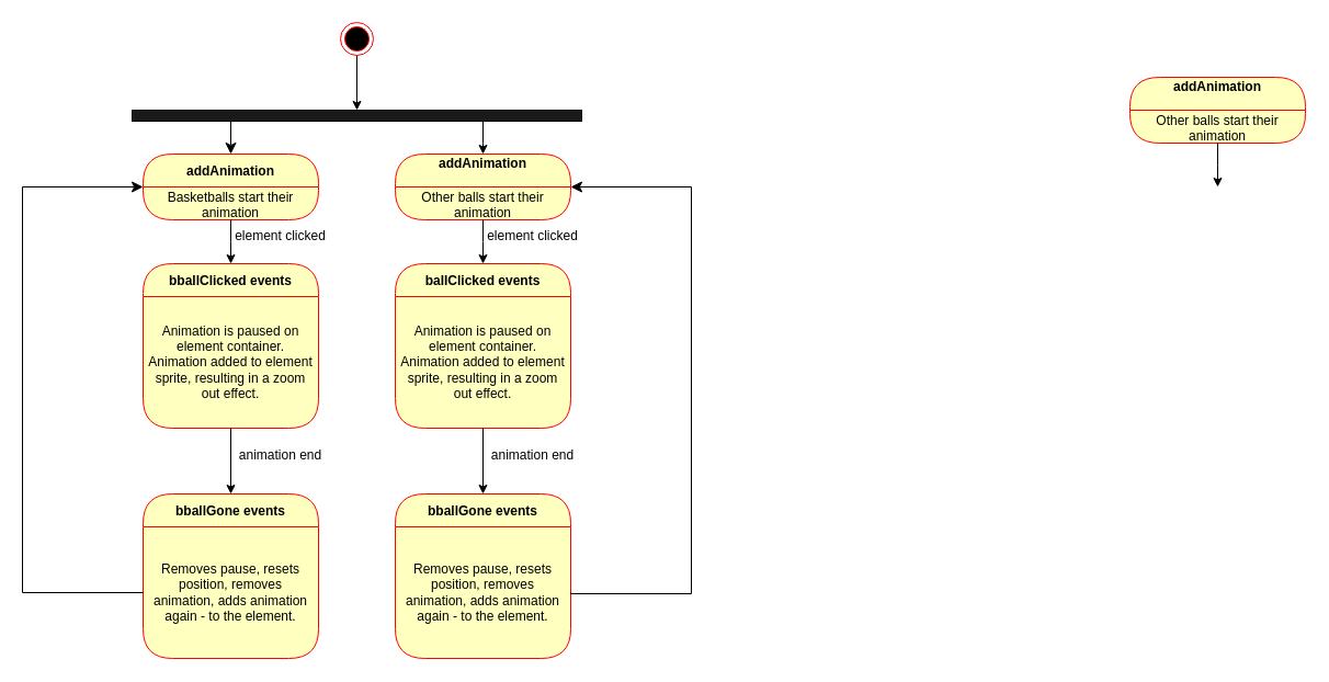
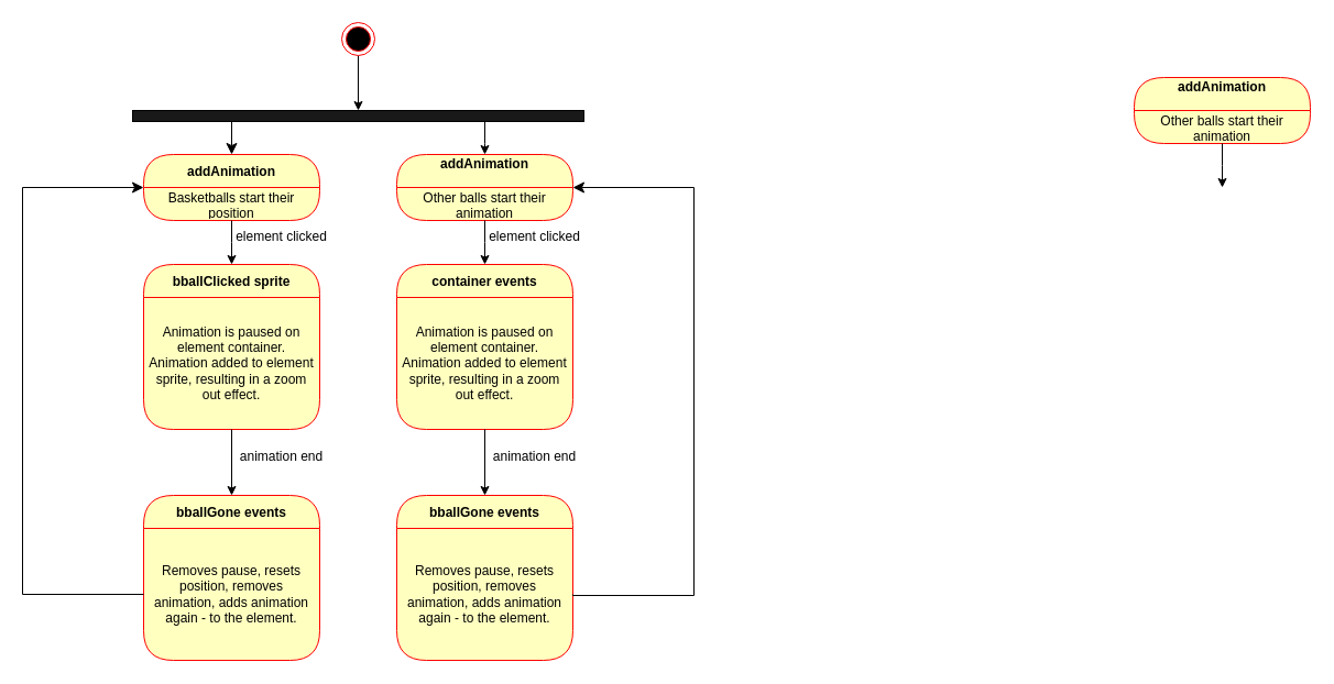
- <mxCell id="6" value="Basketballs start their animation&lt;br&gt;" style="text;html=1;strokeColor=none;fillColor=none;align=center;verticalAlign=middle;spacingLeft=4;spacingRight=4;whiteSpace=wrap;overflow=hidden;rotatable=0;fontColor=#000000;" parent="4" vertex="1"><mxGeometry y="30" width="160" height="30" as="geometry" /></mxCell>
+ <mxCell id="6" value="Basketballs start their position&lt;br&gt;" style="text;html=1;strokeColor=none;fillColor=none;align=center;verticalAlign=middle;spacingLeft=4;spacingRight=4;whiteSpace=wrap;overflow=hidden;rotatable=0;fontColor=#000000;" parent="4" vertex="1"><mxGeometry y="30" width="160" height="30" as="geometry" /></mxCell>
- <mxCell id="13" value="bballClicked events" style="swimlane;fontStyle=1;align=center;verticalAlign=middle;childLayout=stackLayout;horizontal=1;startSize=30;horizontalStack=0;resizeParent=0;resizeLast=1;container=0;fontColor=#000000;collapsible=0;rounded=1;arcSize=30;strokeColor=#ff0000;fillColor=#ffffc0;swimlaneFillColor=#ffffc0;dropTarget=0;" parent="1" vertex="1"><mxGeometry x="130" y="240" width="160" height="150" as="geometry" /></mxCell>
+ <mxCell id="13" value="bballClicked sprite" style="swimlane;fontStyle=1;align=center;verticalAlign=middle;childLayout=stackLayout;horizontal=1;startSize=30;horizontalStack=0;resizeParent=0;resizeLast=1;container=0;fontColor=#000000;collapsible=0;rounded=1;arcSize=30;strokeColor=#ff0000;fillColor=#ffffc0;swimlaneFillColor=#ffffc0;dropTarget=0;" parent="1" vertex="1"><mxGeometry x="130" y="240" width="160" height="150" as="geometry" /></mxCell>
- <mxCell id="17" value="ballClicked events" style="swimlane;fontStyle=1;align=center;verticalAlign=middle;childLayout=stackLayout;horizontal=1;startSize=30;horizontalStack=0;resizeParent=0;resizeLast=1;container=0;fontColor=#000000;collapsible=0;rounded=1;arcSize=30;strokeColor=#ff0000;fillColor=#ffffc0;swimlaneFillColor=#ffffc0;dropTarget=0;" parent="1" vertex="1"><mxGeometry x="360" y="240" width="160" height="150" as="geometry" /></mxCell>
+ <mxCell id="17" value="container events" style="swimlane;fontStyle=1;align=center;verticalAlign=middle;childLayout=stackLayout;horizontal=1;startSize=30;horizontalStack=0;resizeParent=0;resizeLast=1;container=0;fontColor=#000000;collapsible=0;rounded=1;arcSize=30;strokeColor=#ff0000;fillColor=#ffffc0;swimlaneFillColor=#ffffc0;dropTarget=0;" parent="1" vertex="1"><mxGeometry x="360" y="240" width="160" height="150" as="geometry" /></mxCell>
